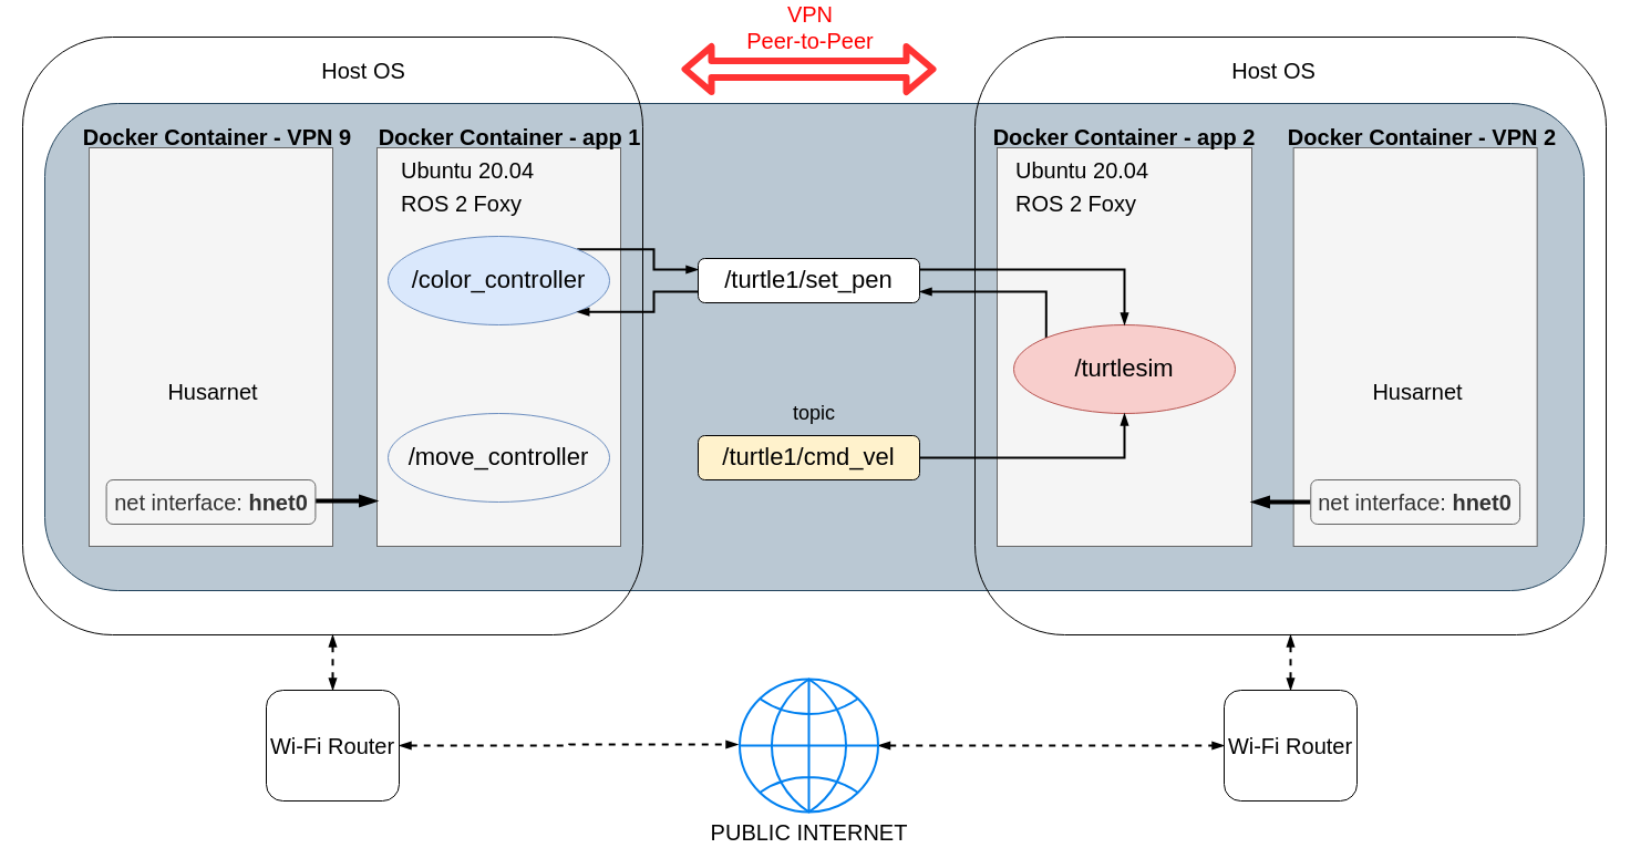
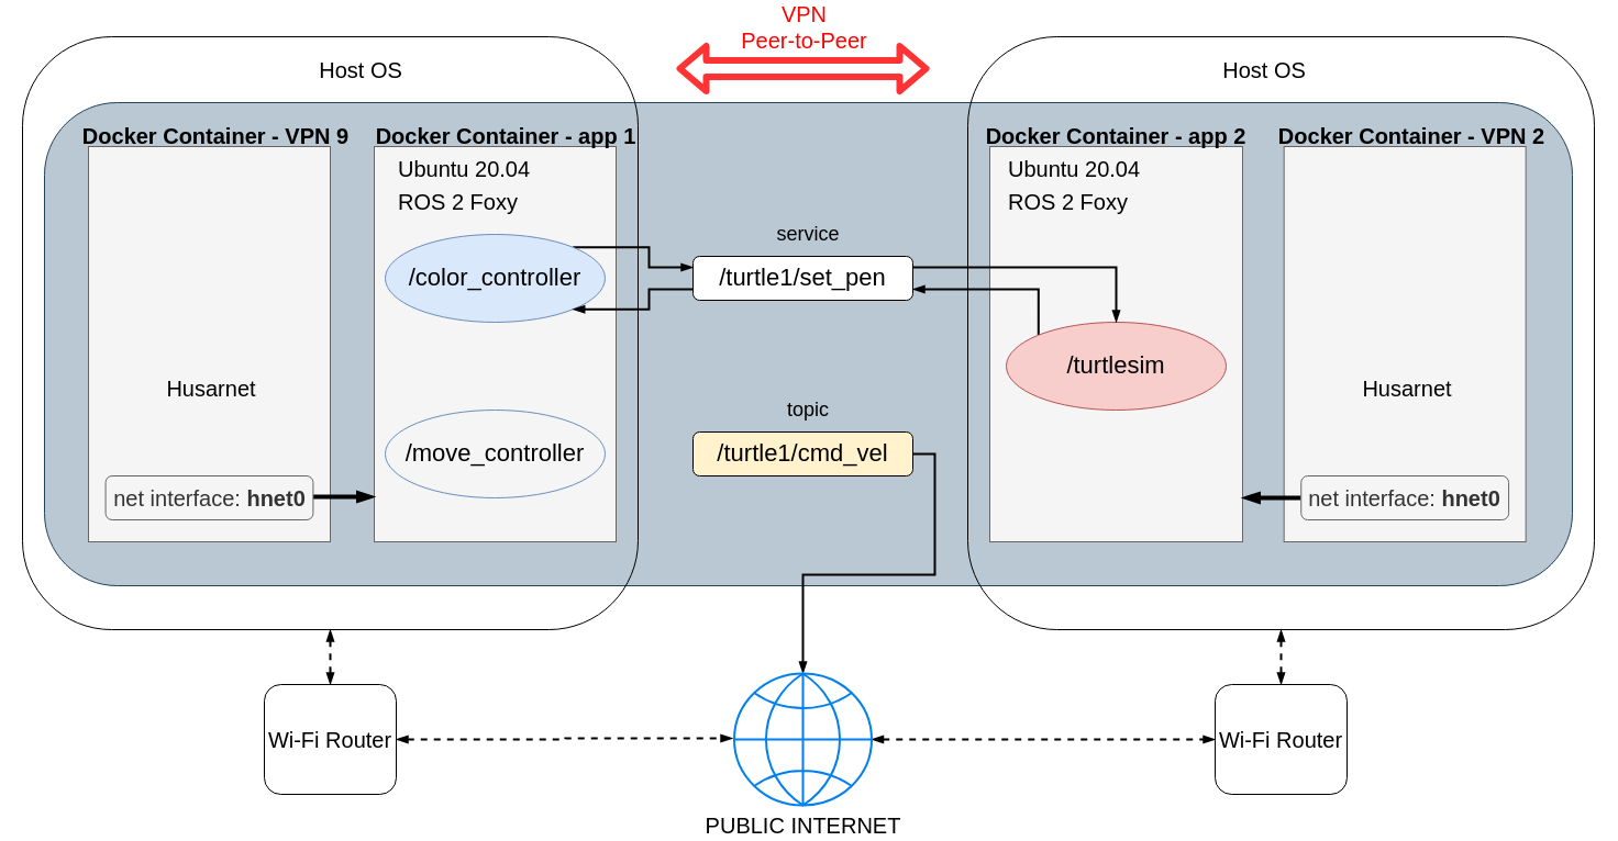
+ <mxCell id="16" value="&lt;font style=&quot;font-size: 18px&quot;&gt;service&lt;/font&gt;" style="text;html=1;strokeColor=none;fillColor=none;align=center;verticalAlign=middle;whiteSpace=wrap;rounded=0;" parent="1" vertex="1"><mxGeometry x="665" y="190" width="140" height="20" as="geometry" /></mxCell>
- <mxCell id="10" style="edgeStyle=orthogonalEdgeStyle;rounded=0;orthogonalLoop=1;jettySize=auto;html=1;exitX=1;exitY=0.5;exitDx=0;exitDy=0;entryX=0.5;entryY=1;entryDx=0;entryDy=0;strokeWidth=2;endArrow=blockThin;endFill=1;" parent="1" source="11" target="9" edge="1"><mxGeometry relative="1" as="geometry" /></mxCell>
+ <mxCell id="10" style="edgeStyle=orthogonalEdgeStyle;rounded=0;orthogonalLoop=1;jettySize=auto;html=1;exitX=1;exitY=0.5;exitDx=0;exitDy=0;strokeWidth=2;endArrow=blockThin;endFill=1;" parent="1" source="11" target="28" edge="1"><mxGeometry relative="1" as="geometry" /></mxCell>
